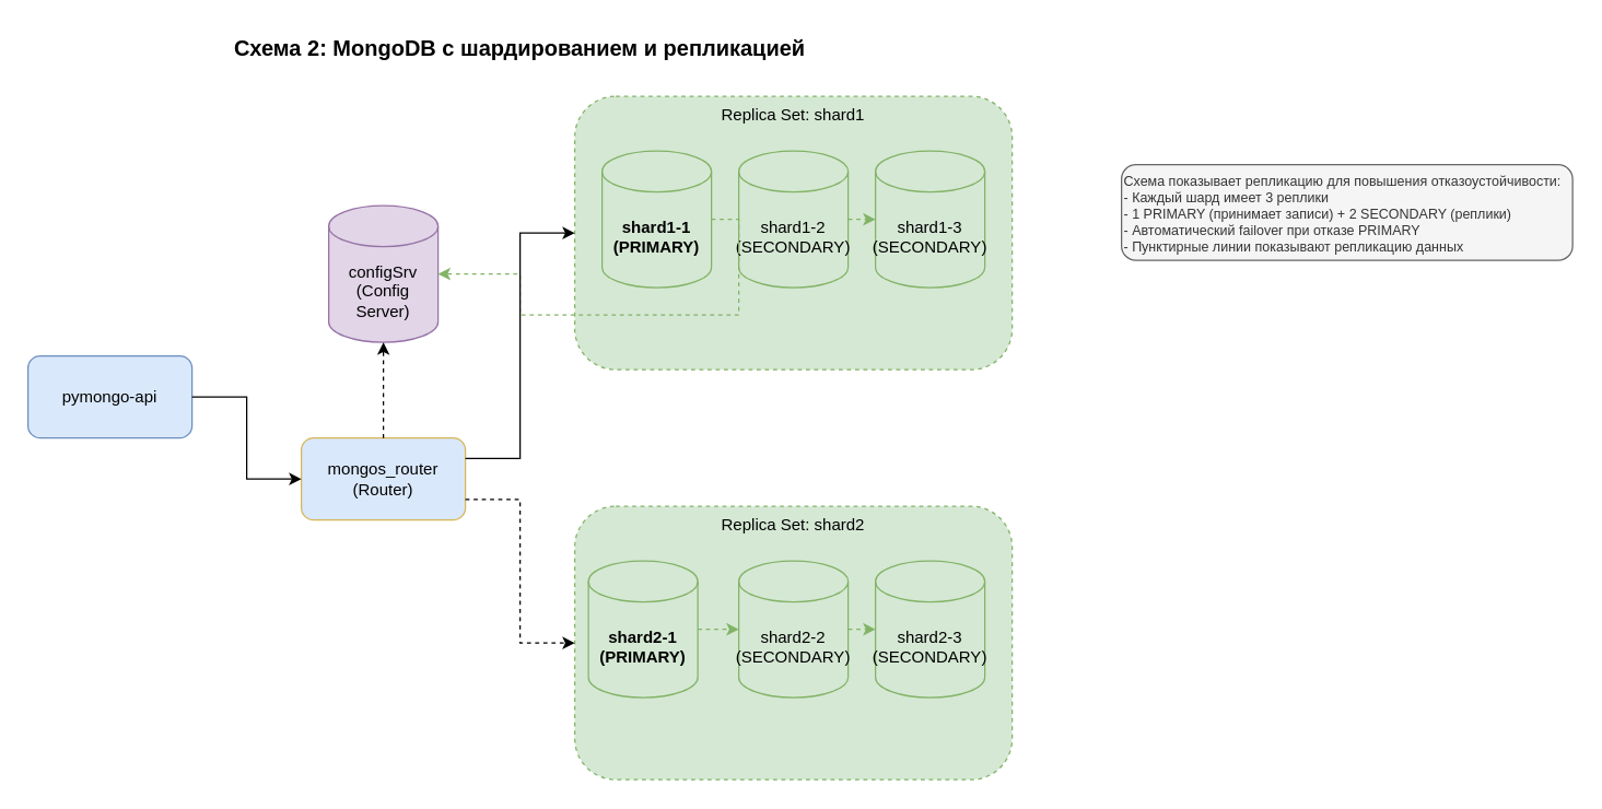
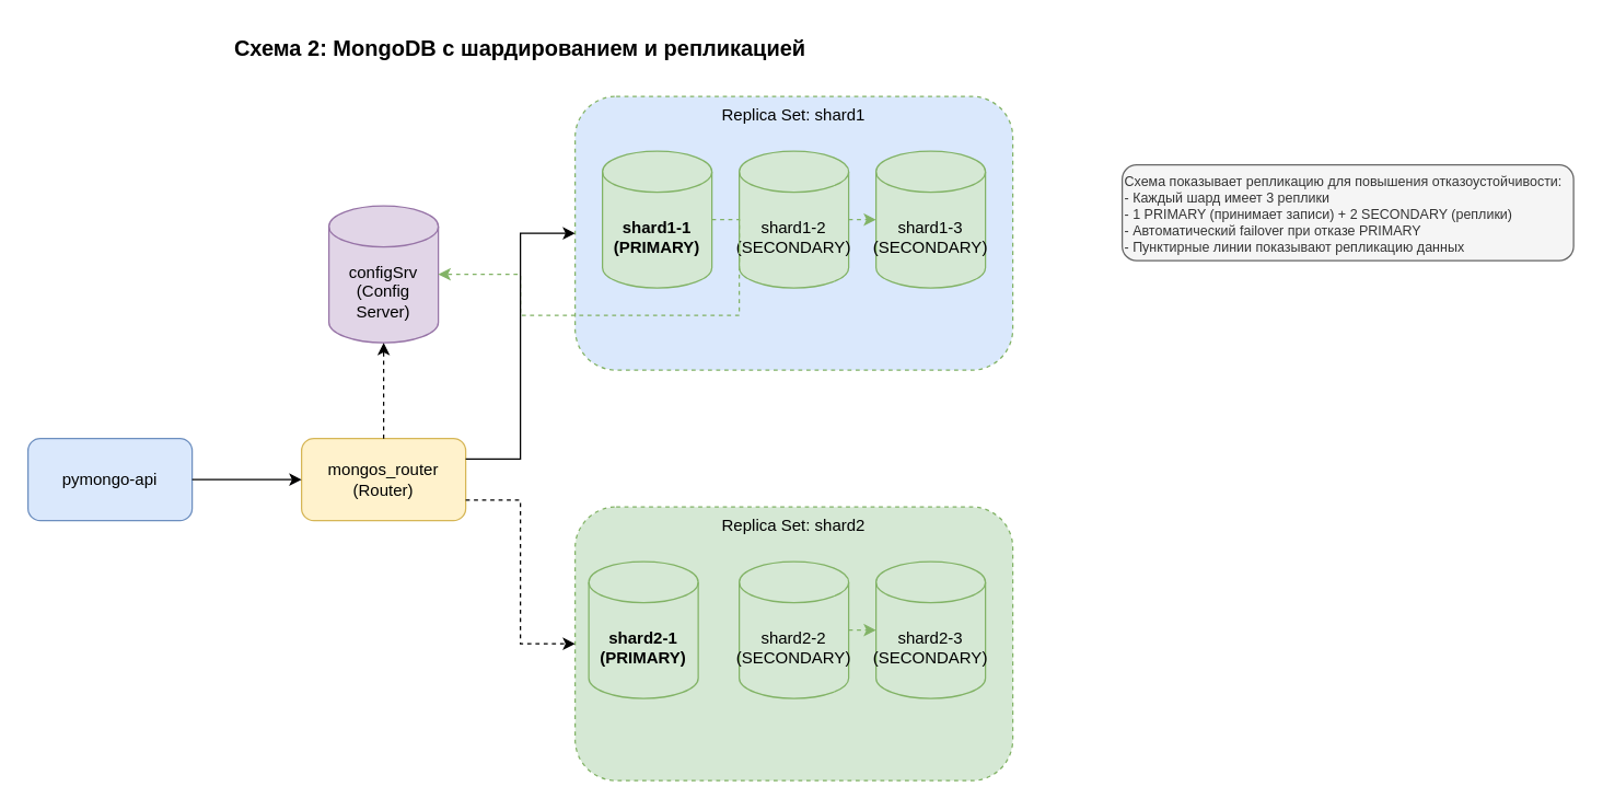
- <mxCell id="5" value="Replica Set: shard1" style="rounded=1;whiteSpace=wrap;html=1;fillColor=#d5e8d4;strokeColor=#82b366;dashed=1;verticalAlign=top;align=center;" parent="1" vertex="1"><mxGeometry x="420" y="70" width="320" height="200" as="geometry" /></mxCell>
+ <mxCell id="5" value="Replica Set: shard1" style="rounded=1;whiteSpace=wrap;html=1;fillColor=#dae8fc;strokeColor=#82b366;dashed=1;verticalAlign=top;align=center;" parent="1" vertex="1"><mxGeometry x="420" y="70" width="320" height="200" as="geometry" /></mxCell>
- <mxCell id="2" value="pymongo-api" style="rounded=1;whiteSpace=wrap;html=1;fillColor=#dae8fc;strokeColor=#6c8ebf;" parent="1" vertex="1"><mxGeometry x="20" y="260" width="120" height="60" as="geometry" /></mxCell>
+ <mxCell id="2" value="pymongo-api" style="rounded=1;whiteSpace=wrap;html=1;fillColor=#dae8fc;strokeColor=#6c8ebf;" parent="1" vertex="1"><mxGeometry x="20" y="320" width="120" height="60" as="geometry" /></mxCell>
- <mxCell id="3" value="mongos_router&#10;(Router)" style="rounded=1;whiteSpace=wrap;html=1;fillColor=#dae8fc;strokeColor=#d6b656;" parent="1" vertex="1"><mxGeometry x="220" y="320" width="120" height="60" as="geometry" /></mxCell>
+ <mxCell id="3" value="mongos_router&#10;(Router)" style="rounded=1;whiteSpace=wrap;html=1;fillColor=#fff2cc;strokeColor=#d6b656;" parent="1" vertex="1"><mxGeometry x="220" y="320" width="120" height="60" as="geometry" /></mxCell>
- <mxCell id="15" style="edgeStyle=orthogonalEdgeStyle;rounded=0;orthogonalLoop=1;jettySize=auto;html=1;exitX=1;exitY=0.5;exitDx=0;exitDy=0;exitPerimeter=0;entryX=0;entryY=0.5;entryDx=0;entryDy=0;entryPerimeter=0;endArrow=classic;endFill=1;dashed=1;strokeColor=#82b366;" parent="1" source="10" target="11" edge="1"><mxGeometry relative="1" as="geometry" /></mxCell>
